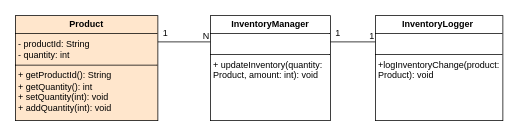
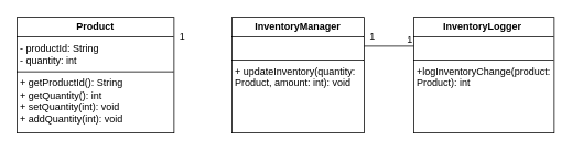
- <mxCell id="4" value="&lt;p style=&quot;margin:0px;margin-top:4px;text-align:center;&quot;&gt;&lt;b&gt;InventoryLogger&amp;nbsp;&lt;/b&gt;&lt;/p&gt;&lt;hr size=&quot;1&quot; style=&quot;border-style:solid;&quot;&gt;&lt;p style=&quot;margin:0px;margin-left:4px;&quot;&gt;&lt;br&gt;&lt;/p&gt;&lt;hr size=&quot;1&quot; style=&quot;border-style:solid;&quot;&gt;&lt;p style=&quot;margin:0px;margin-left:4px;&quot;&gt;+logInventoryChange(product: Product): void&lt;/p&gt;" style="verticalAlign=top;align=left;overflow=fill;html=1;whiteSpace=wrap;" vertex="1" parent="1"><mxGeometry x="500" y="20" width="170" height="140" as="geometry" /></mxCell>
+ <mxCell id="4" value="&lt;p style=&quot;margin:0px;margin-top:4px;text-align:center;&quot;&gt;&lt;b&gt;InventoryLogger&amp;nbsp;&lt;/b&gt;&lt;/p&gt;&lt;hr size=&quot;1&quot; style=&quot;border-style:solid;&quot;&gt;&lt;p style=&quot;margin:0px;margin-left:4px;&quot;&gt;&lt;br&gt;&lt;/p&gt;&lt;hr size=&quot;1&quot; style=&quot;border-style:solid;&quot;&gt;&lt;p style=&quot;margin:0px;margin-left:4px;&quot;&gt;+logInventoryChange(product: Product): int&lt;/p&gt;" style="verticalAlign=top;align=left;overflow=fill;html=1;whiteSpace=wrap;" vertex="1" parent="1"><mxGeometry x="500" y="20" width="170" height="140" as="geometry" /></mxCell>
- <mxCell id="5" value="" style="endArrow=none;html=1;rounded=0;exitX=1;exitY=0.25;exitDx=0;exitDy=0;entryX=0;entryY=0.25;entryDx=0;entryDy=0;" edge="1" parent="1" source="2" target="3"><mxGeometry relative="1" as="geometry"><mxPoint x="70" y="250" as="sourcePoint" /><mxPoint x="230" y="250" as="targetPoint" /></mxGeometry></mxCell>
- <mxCell id="6" value="N" style="resizable=0;html=1;whiteSpace=wrap;align=right;verticalAlign=bottom;" connectable="0" vertex="1" parent="5"><mxGeometry x="1" relative="1" as="geometry" /></mxCell>
- <mxCell id="2" value="&lt;p style=&quot;margin:0px;margin-top:4px;text-align:center;&quot;&gt;&lt;b&gt;Product&lt;/b&gt;&lt;/p&gt;&lt;hr size=&quot;1&quot; style=&quot;border-style:solid;&quot;&gt;&lt;p style=&quot;margin:0px;margin-left:4px;&quot;&gt;- productId: String&lt;br&gt;- quantity: int&lt;/p&gt;&lt;hr size=&quot;1&quot; style=&quot;border-style:solid;&quot;&gt;&lt;p style=&quot;margin:0px;margin-left:4px;&quot;&gt;&lt;span style=&quot;background-color: transparent;&quot;&gt;+ getProductId(): String&lt;/span&gt;&amp;nbsp;&lt;/p&gt;&lt;p style=&quot;margin:0px;margin-left:4px;&quot;&gt;+ getQuantity(): int&lt;/p&gt;&lt;p style=&quot;margin:0px;margin-left:4px;&quot;&gt;+ setQuantity(int): void&lt;/p&gt;&lt;p style=&quot;margin:0px;margin-left:4px;&quot;&gt;+ addQuantity(int): void&amp;nbsp;&lt;/p&gt;" style="verticalAlign=top;align=left;overflow=fill;html=1;whiteSpace=wrap;fillColor=#ffe6cc;" vertex="1" parent="1"><mxGeometry x="20" y="20" width="190" height="140" as="geometry" /></mxCell>
+ <mxCell id="2" value="&lt;p style=&quot;margin:0px;margin-top:4px;text-align:center;&quot;&gt;&lt;b&gt;Product&lt;/b&gt;&lt;/p&gt;&lt;hr size=&quot;1&quot; style=&quot;border-style:solid;&quot;&gt;&lt;p style=&quot;margin:0px;margin-left:4px;&quot;&gt;- productId: String&lt;br&gt;- quantity: int&lt;/p&gt;&lt;hr size=&quot;1&quot; style=&quot;border-style:solid;&quot;&gt;&lt;p style=&quot;margin:0px;margin-left:4px;&quot;&gt;&lt;span style=&quot;background-color: transparent;&quot;&gt;+ getProductId(): String&lt;/span&gt;&amp;nbsp;&lt;/p&gt;&lt;p style=&quot;margin:0px;margin-left:4px;&quot;&gt;+ getQuantity(): int&lt;/p&gt;&lt;p style=&quot;margin:0px;margin-left:4px;&quot;&gt;+ setQuantity(int): void&lt;/p&gt;&lt;p style=&quot;margin:0px;margin-left:4px;&quot;&gt;+ addQuantity(int): void&amp;nbsp;&lt;/p&gt;" style="verticalAlign=top;align=left;overflow=fill;html=1;whiteSpace=wrap;" vertex="1" parent="1"><mxGeometry x="20" y="20" width="190" height="140" as="geometry" /></mxCell>
